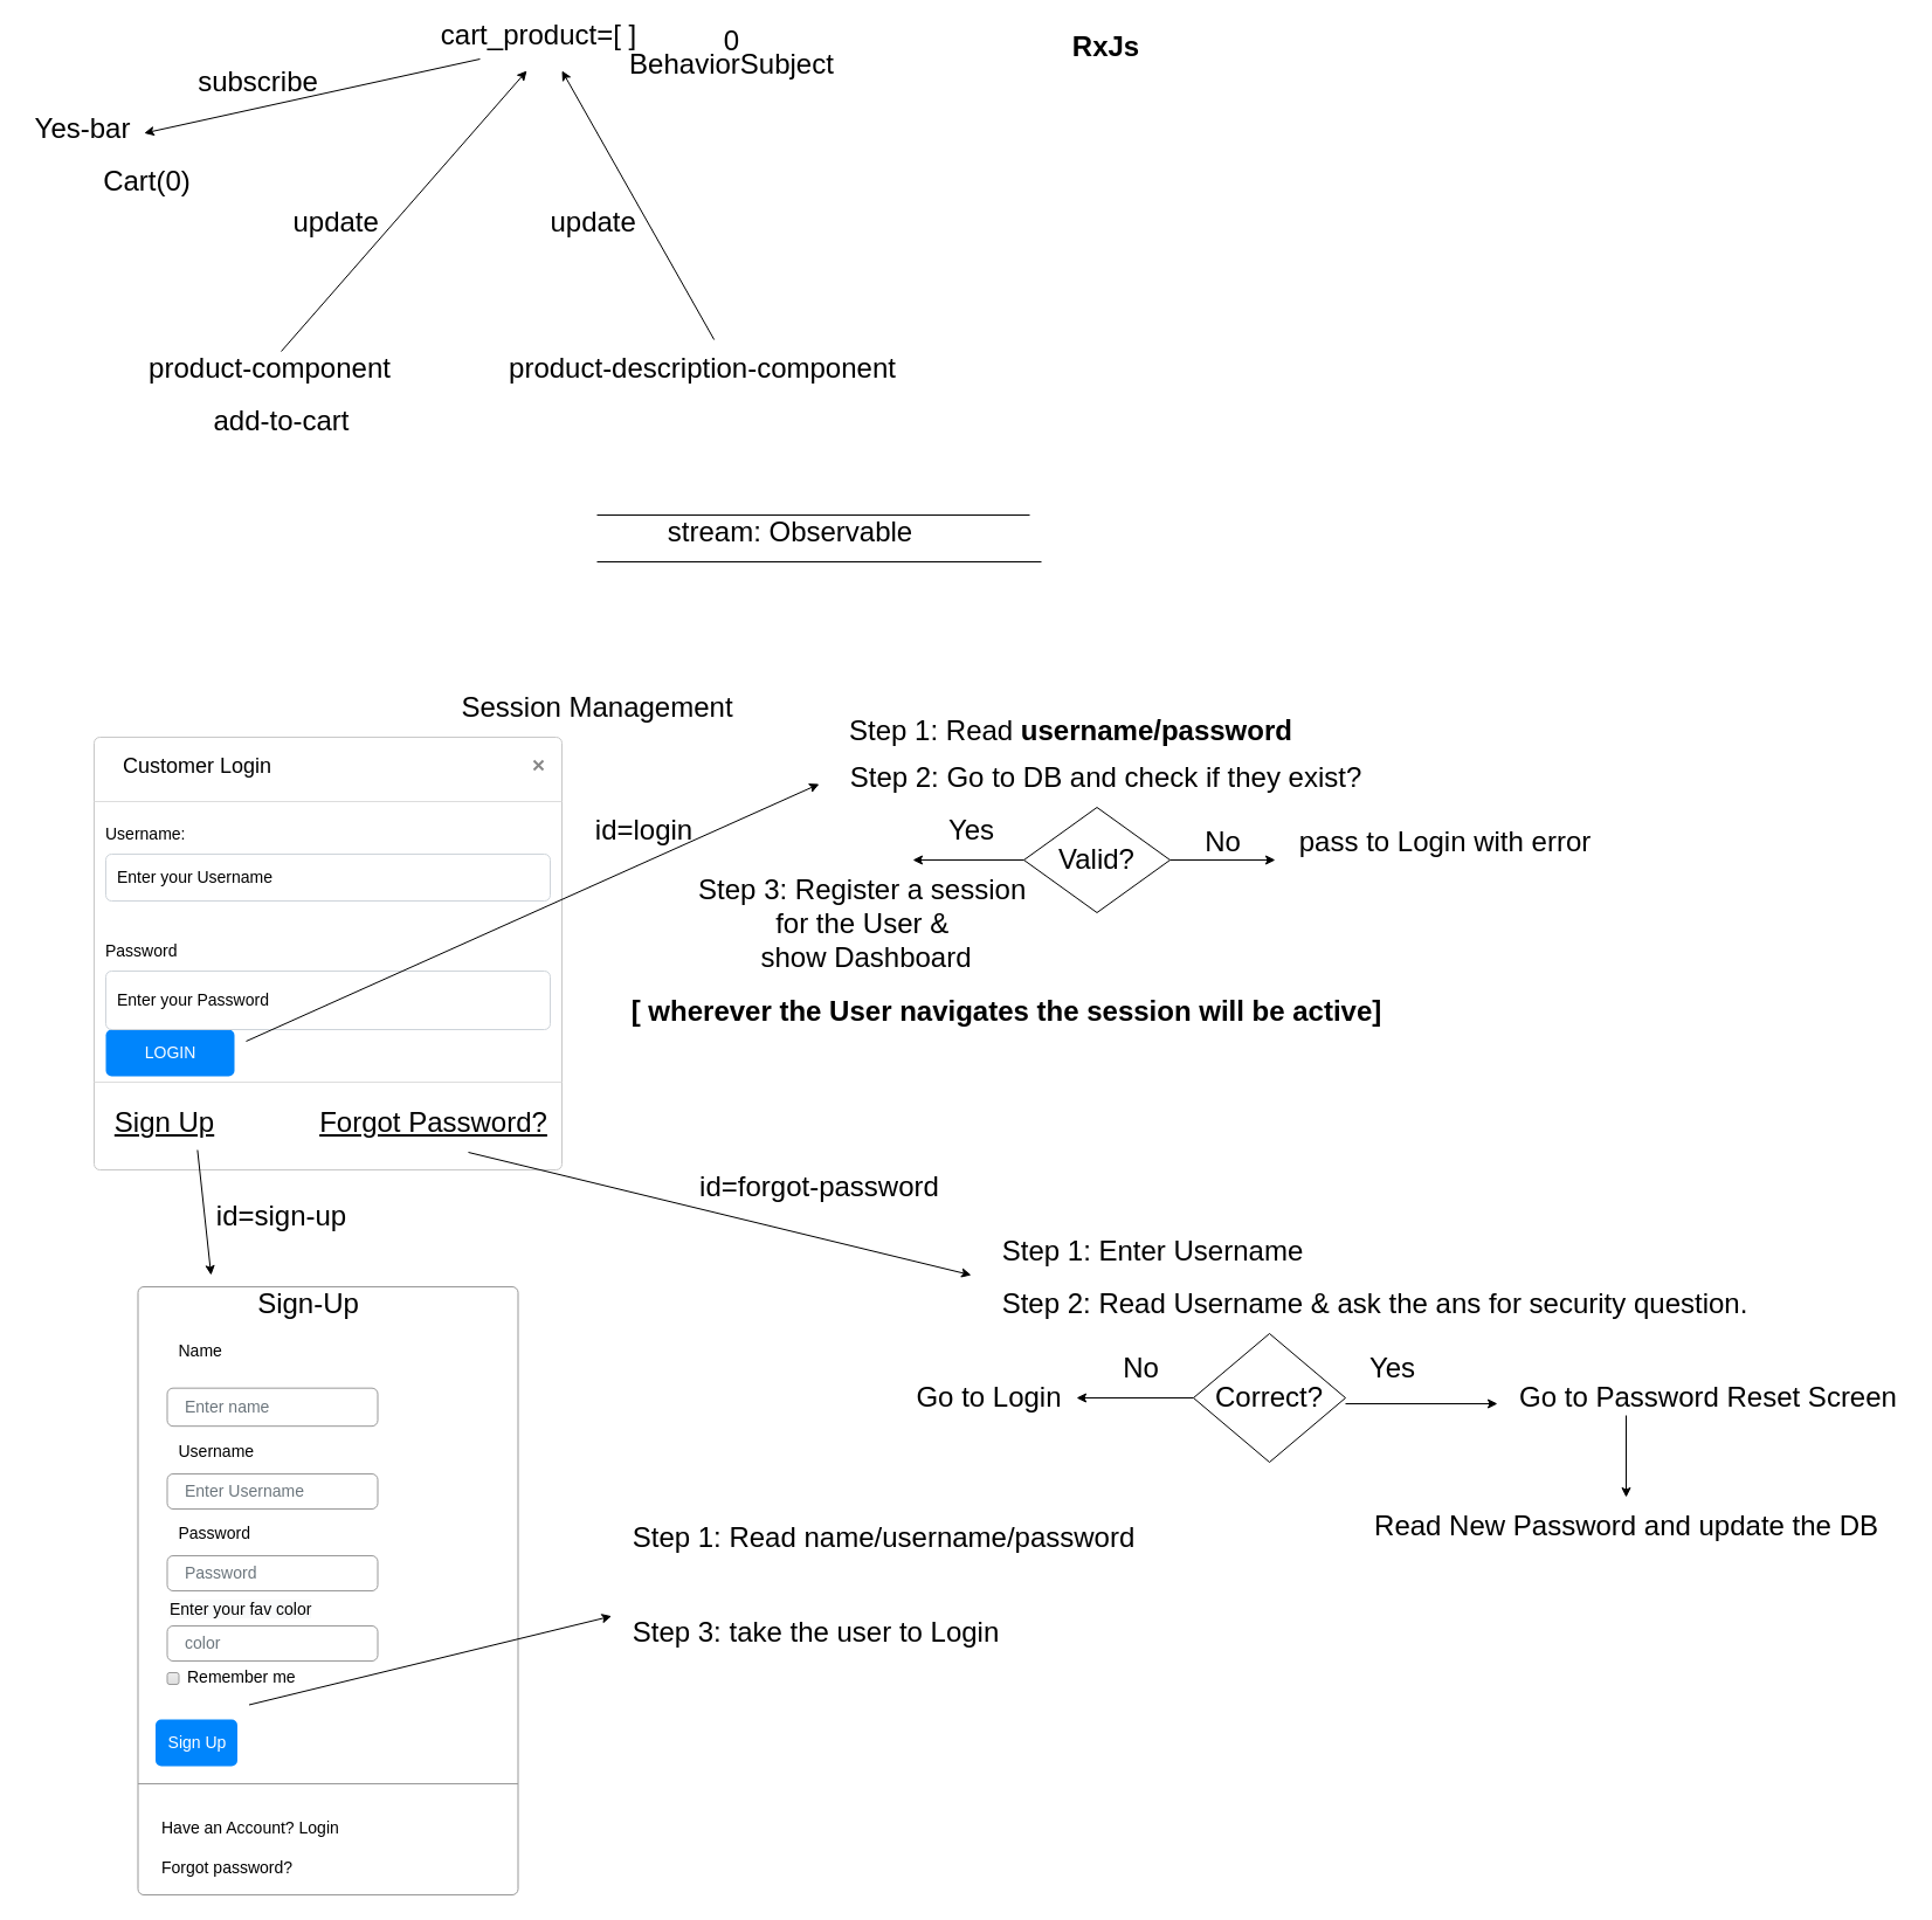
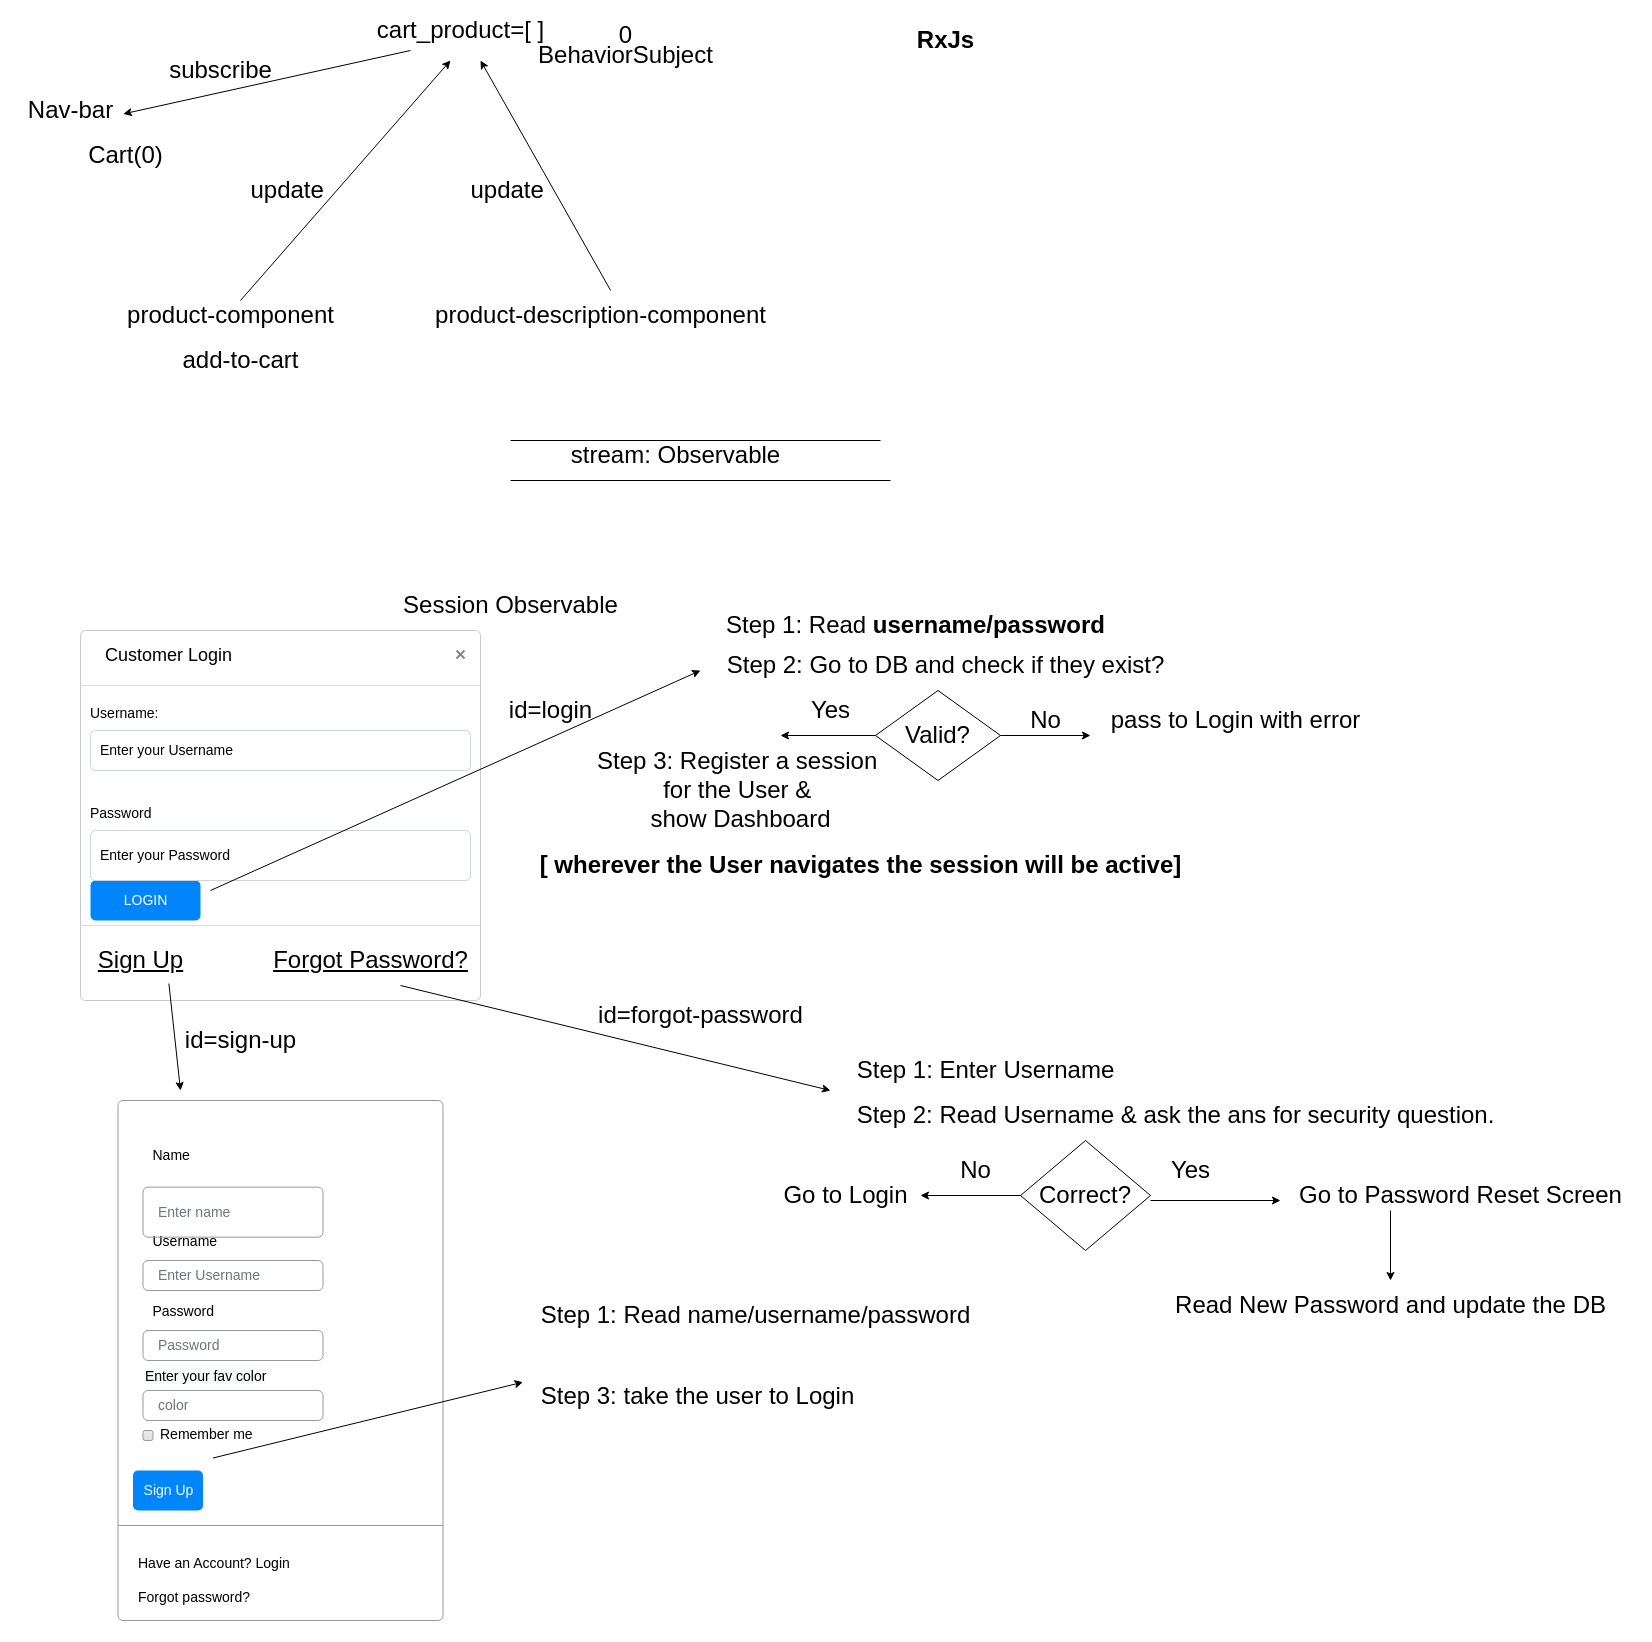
- <mxCell id="4" value="Yes-bar" style="text;html=1;align=center;verticalAlign=middle;resizable=0;points=[];autosize=1;strokeColor=none;fillColor=none;fontSize=24;" vertex="1" parent="1"><mxGeometry x="20" y="95" width="100" height="30" as="geometry" /></mxCell>
+ <mxCell id="4" value="Nav-bar" style="text;html=1;align=center;verticalAlign=middle;resizable=0;points=[];autosize=1;strokeColor=none;fillColor=none;fontSize=24;" vertex="1" parent="1"><mxGeometry x="20" y="95" width="100" height="30" as="geometry" /></mxCell>
- <mxCell id="20" value="Session Management" style="text;html=1;align=center;verticalAlign=middle;resizable=0;points=[];autosize=1;strokeColor=none;fillColor=none;fontSize=24;" vertex="1" parent="1"><mxGeometry x="385" y="590" width="250" height="30" as="geometry" /></mxCell>
+ <mxCell id="20" value="Session Observable" style="text;html=1;align=center;verticalAlign=middle;resizable=0;points=[];autosize=1;strokeColor=none;fillColor=none;fontSize=24;" vertex="1" parent="1"><mxGeometry x="385" y="590" width="250" height="30" as="geometry" /></mxCell>
- <mxCell id="59" value="Sign-Up" style="text;html=1;align=center;verticalAlign=middle;resizable=0;points=[];autosize=1;strokeColor=none;fillColor=none;fontSize=24;" vertex="1" parent="48"><mxGeometry x="95" width="100" height="30" as="geometry" /></mxCell>
- <mxCell id="58" value="Enter name" style="html=1;shadow=0;dashed=0;shape=mxgraph.bootstrap.rrect;rSize=5;fillColor=none;strokeColor=#999999;align=left;spacing=15;fontSize=14;fontColor=#6C767D;" vertex="1" parent="48"><mxGeometry x="25" y="86.667" width="180" height="32.5" as="geometry" /></mxCell>
+ <mxCell id="58" value="Enter name" style="html=1;shadow=0;dashed=0;shape=mxgraph.bootstrap.rrect;rSize=5;fillColor=none;strokeColor=#999999;align=left;spacing=15;fontSize=14;fontColor=#6C767D;" vertex="1" parent="48"><mxGeometry x="25" y="86.667" width="180" height="50" as="geometry" /></mxCell>
